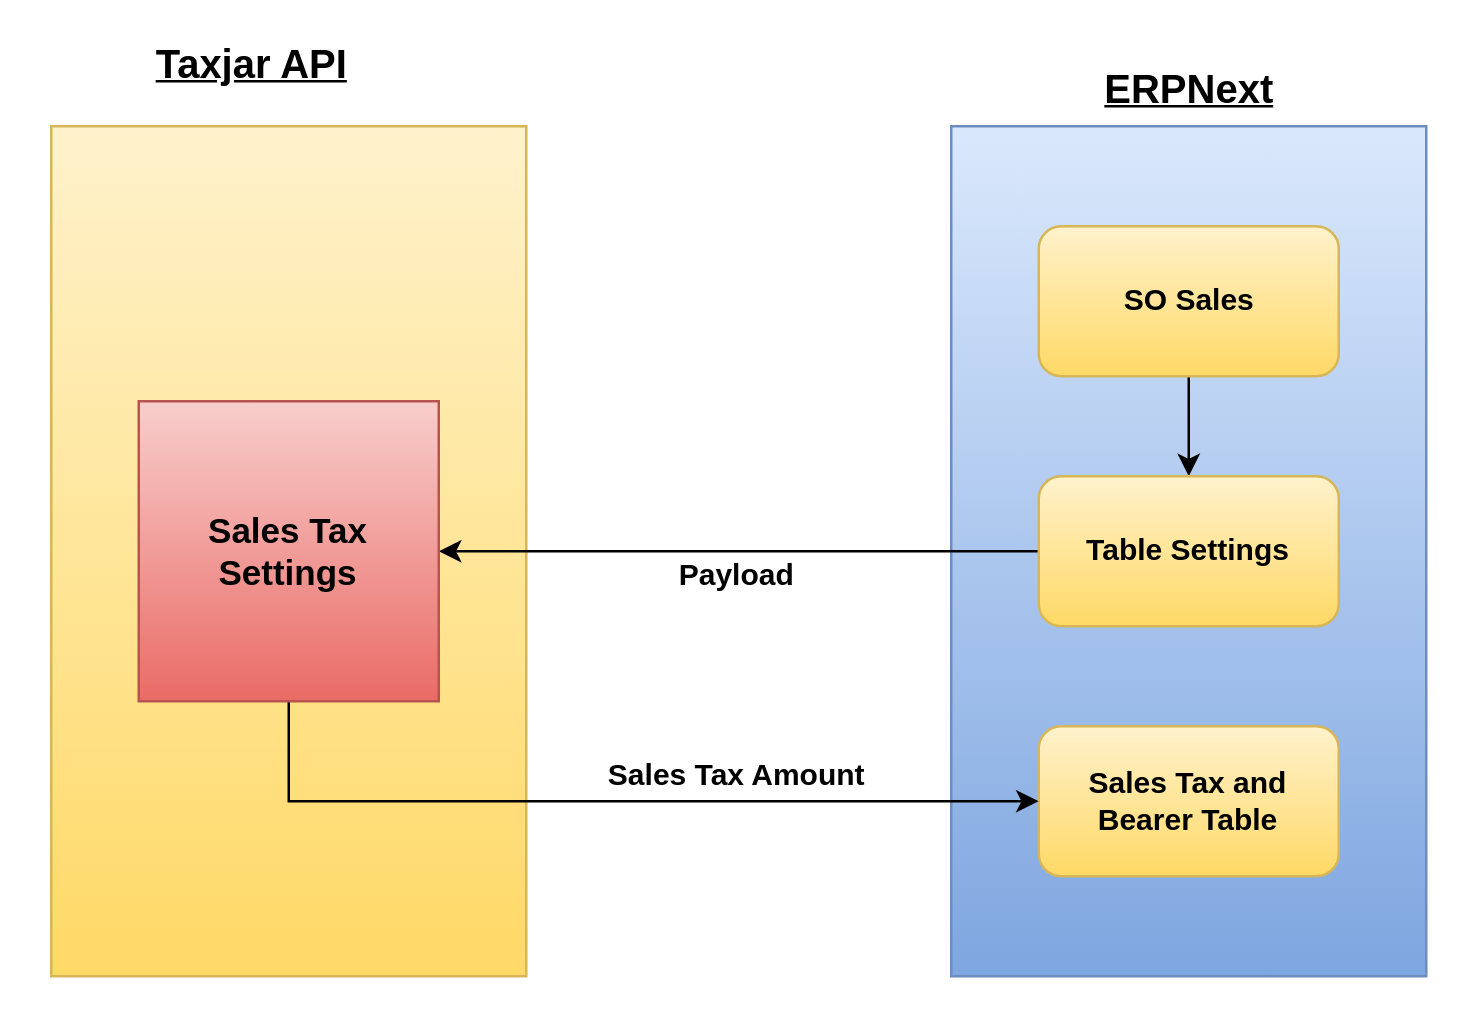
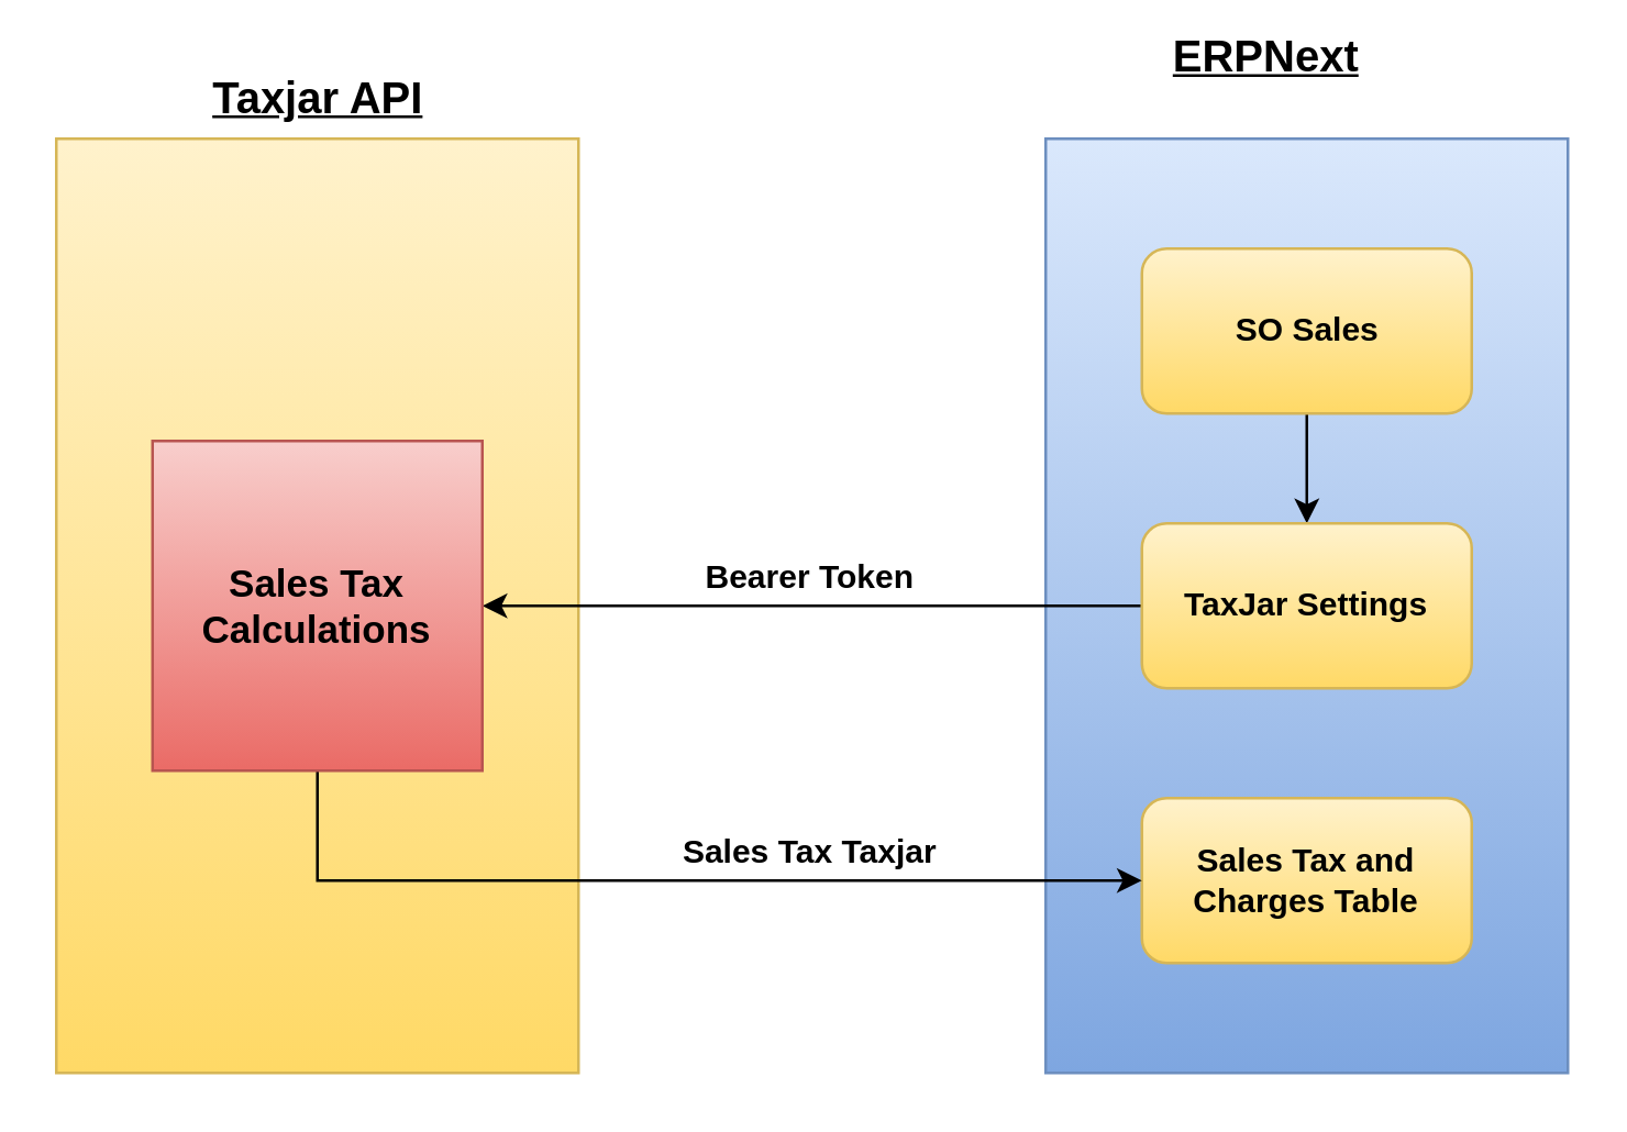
- <mxCell id="12" value="&lt;span style=&quot;font-size: 16px;&quot;&gt;&lt;span&gt;&lt;u&gt;Taxjar API&lt;br&gt;&lt;/u&gt;&lt;/span&gt;&lt;/span&gt;" style="text;html=1;align=center;verticalAlign=middle;resizable=0;points=[];autosize=1;strokeColor=none;fillColor=none;fontStyle=1" vertex="1" parent="1"><mxGeometry x="50" y="10" width="100" height="30" as="geometry" /></mxCell>
+ <mxCell id="12" value="&lt;span style=&quot;font-size: 16px;&quot;&gt;&lt;span&gt;&lt;u&gt;Taxjar API&lt;br&gt;&lt;/u&gt;&lt;/span&gt;&lt;/span&gt;" style="text;html=1;align=center;verticalAlign=middle;resizable=0;points=[];autosize=1;strokeColor=none;fillColor=none;fontStyle=1" vertex="1" parent="1"><mxGeometry x="65" y="20" width="100" height="30" as="geometry" /></mxCell>
- <mxCell id="9" value="&lt;span style=&quot;font-size: 16px;&quot;&gt;&lt;span&gt;&lt;u&gt;ERPNext&lt;br&gt;&lt;/u&gt;&lt;/span&gt;&lt;/span&gt;" style="text;html=1;align=center;verticalAlign=middle;resizable=0;points=[];autosize=1;strokeColor=none;fillColor=none;fontStyle=1" vertex="1" parent="1"><mxGeometry x="430" y="20" width="90" height="30" as="geometry" /></mxCell>
+ <mxCell id="9" value="&lt;span style=&quot;font-size: 16px;&quot;&gt;&lt;span&gt;&lt;u&gt;ERPNext&lt;br&gt;&lt;/u&gt;&lt;/span&gt;&lt;/span&gt;" style="text;html=1;align=center;verticalAlign=middle;resizable=0;points=[];autosize=1;strokeColor=none;fillColor=none;fontStyle=1" vertex="1" parent="1"><mxGeometry x="415" y="5" width="90" height="30" as="geometry" /></mxCell>
+ <mxCell id="17" value="Bearer Token" style="text;html=1;align=center;verticalAlign=middle;whiteSpace=wrap;rounded=0;fontStyle=1" vertex="1" parent="1"><mxGeometry x="253" y="200" width="83" height="20" as="geometry" /></mxCell>
- <mxCell id="14" value="&lt;b style=&quot;border-color: var(--border-color); font-size: 14px;&quot;&gt;Sales Tax Settings&lt;/b&gt;" style="text;html=1;align=center;verticalAlign=middle;whiteSpace=wrap;rounded=0;" vertex="1" parent="1"><mxGeometry x="75" y="205" width="80" height="30" as="geometry" /></mxCell>
+ <mxCell id="14" value="&lt;b style=&quot;border-color: var(--border-color); font-size: 14px;&quot;&gt;Sales Tax Calculations&lt;/b&gt;" style="text;html=1;align=center;verticalAlign=middle;whiteSpace=wrap;rounded=0;" vertex="1" parent="1"><mxGeometry x="75" y="205" width="80" height="30" as="geometry" /></mxCell>
- <mxCell id="15" value="&lt;b style=&quot;border-color: var(--border-color);&quot;&gt;Table Settings&lt;/b&gt;" style="text;html=1;align=center;verticalAlign=middle;whiteSpace=wrap;rounded=0;" vertex="1" parent="1"><mxGeometry x="425" y="205" width="100" height="30" as="geometry" /></mxCell>
+ <mxCell id="15" value="&lt;b style=&quot;border-color: var(--border-color);&quot;&gt;TaxJar Settings&lt;/b&gt;" style="text;html=1;align=center;verticalAlign=middle;whiteSpace=wrap;rounded=0;" vertex="1" parent="1"><mxGeometry x="425" y="205" width="100" height="30" as="geometry" /></mxCell>
- <mxCell id="18" value="Payload" style="text;html=1;align=center;verticalAlign=middle;whiteSpace=wrap;rounded=0;fontStyle=1" vertex="1" parent="1"><mxGeometry x="257" y="220" width="75" height="20" as="geometry" /></mxCell>
- <mxCell id="19" value="Sales Tax Amount" style="text;html=1;align=center;verticalAlign=middle;whiteSpace=wrap;rounded=0;fontStyle=1" vertex="1" parent="1"><mxGeometry x="241" y="300" width="107" height="20" as="geometry" /></mxCell>
+ <mxCell id="19" value="Sales Tax Taxjar" style="text;html=1;align=center;verticalAlign=middle;whiteSpace=wrap;rounded=0;fontStyle=1" vertex="1" parent="1"><mxGeometry x="241" y="300" width="107" height="20" as="geometry" /></mxCell>
- <mxCell id="13" value="&lt;b style=&quot;border-color: var(--border-color);&quot;&gt;Sales Tax and Bearer Table&lt;/b&gt;" style="text;html=1;align=center;verticalAlign=middle;whiteSpace=wrap;rounded=0;" vertex="1" parent="1"><mxGeometry x="425" y="305" width="100" height="30" as="geometry" /></mxCell>
+ <mxCell id="13" value="&lt;b style=&quot;border-color: var(--border-color);&quot;&gt;Sales Tax and Charges Table&lt;/b&gt;" style="text;html=1;align=center;verticalAlign=middle;whiteSpace=wrap;rounded=0;" vertex="1" parent="1"><mxGeometry x="425" y="305" width="100" height="30" as="geometry" /></mxCell>
